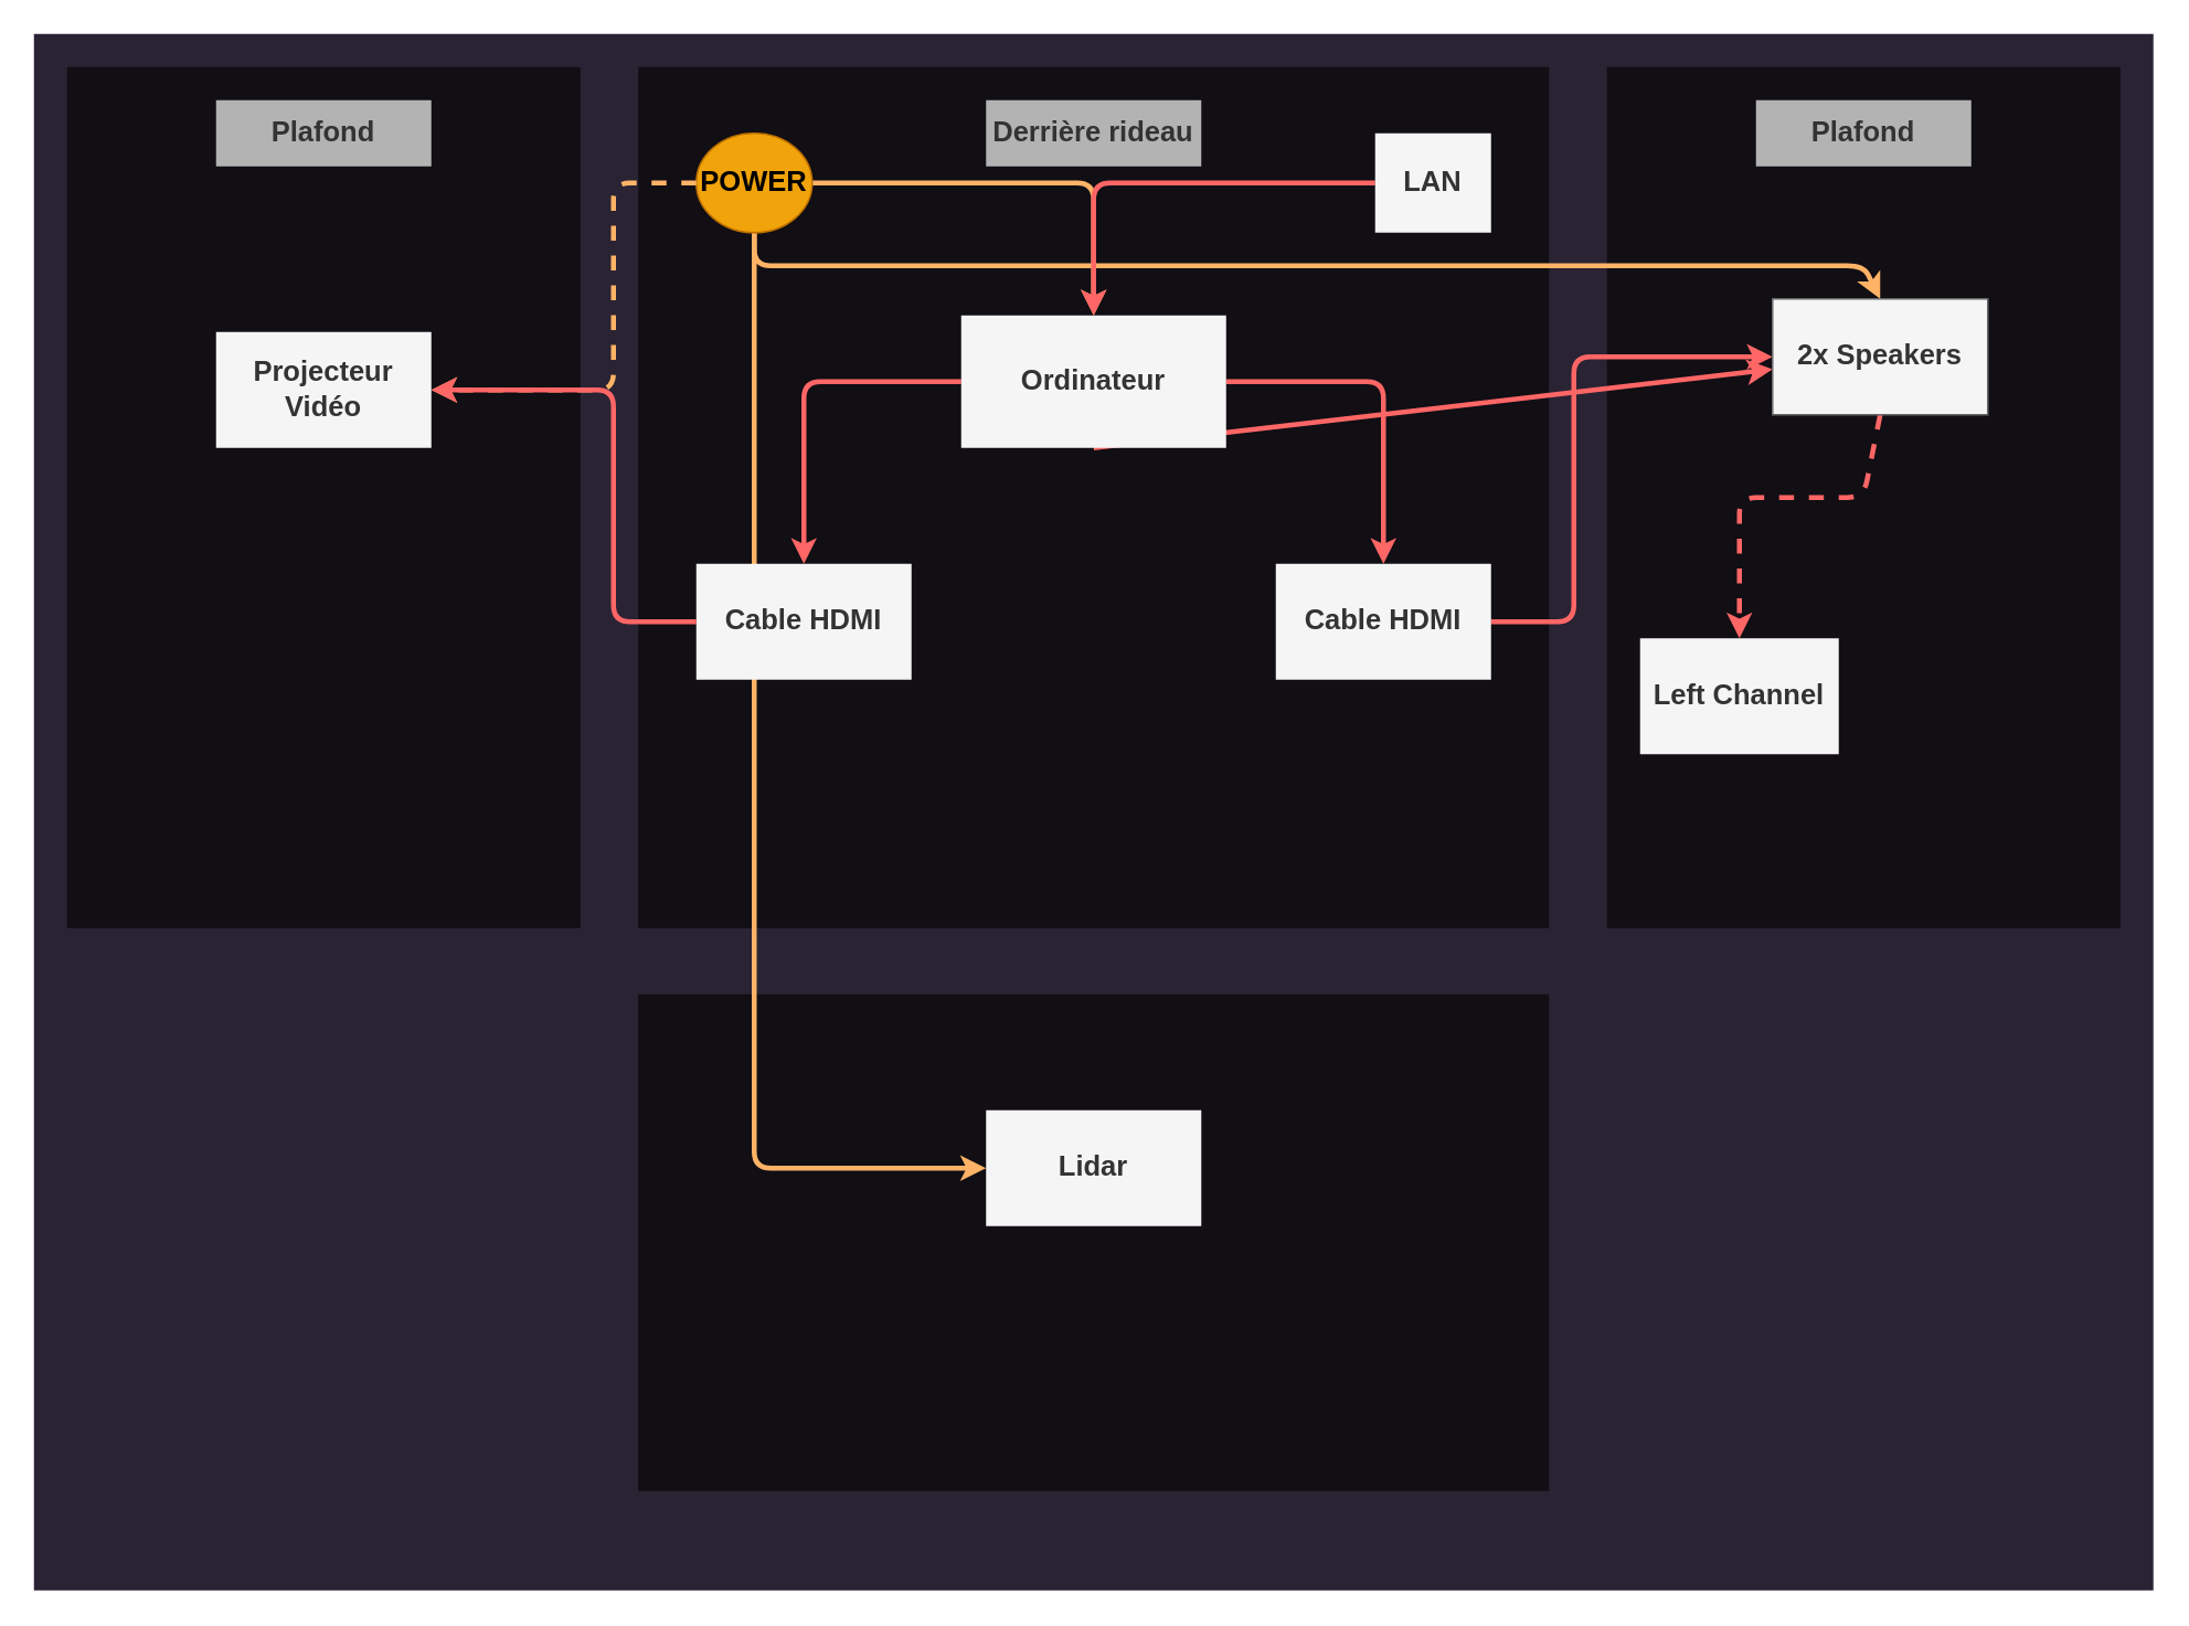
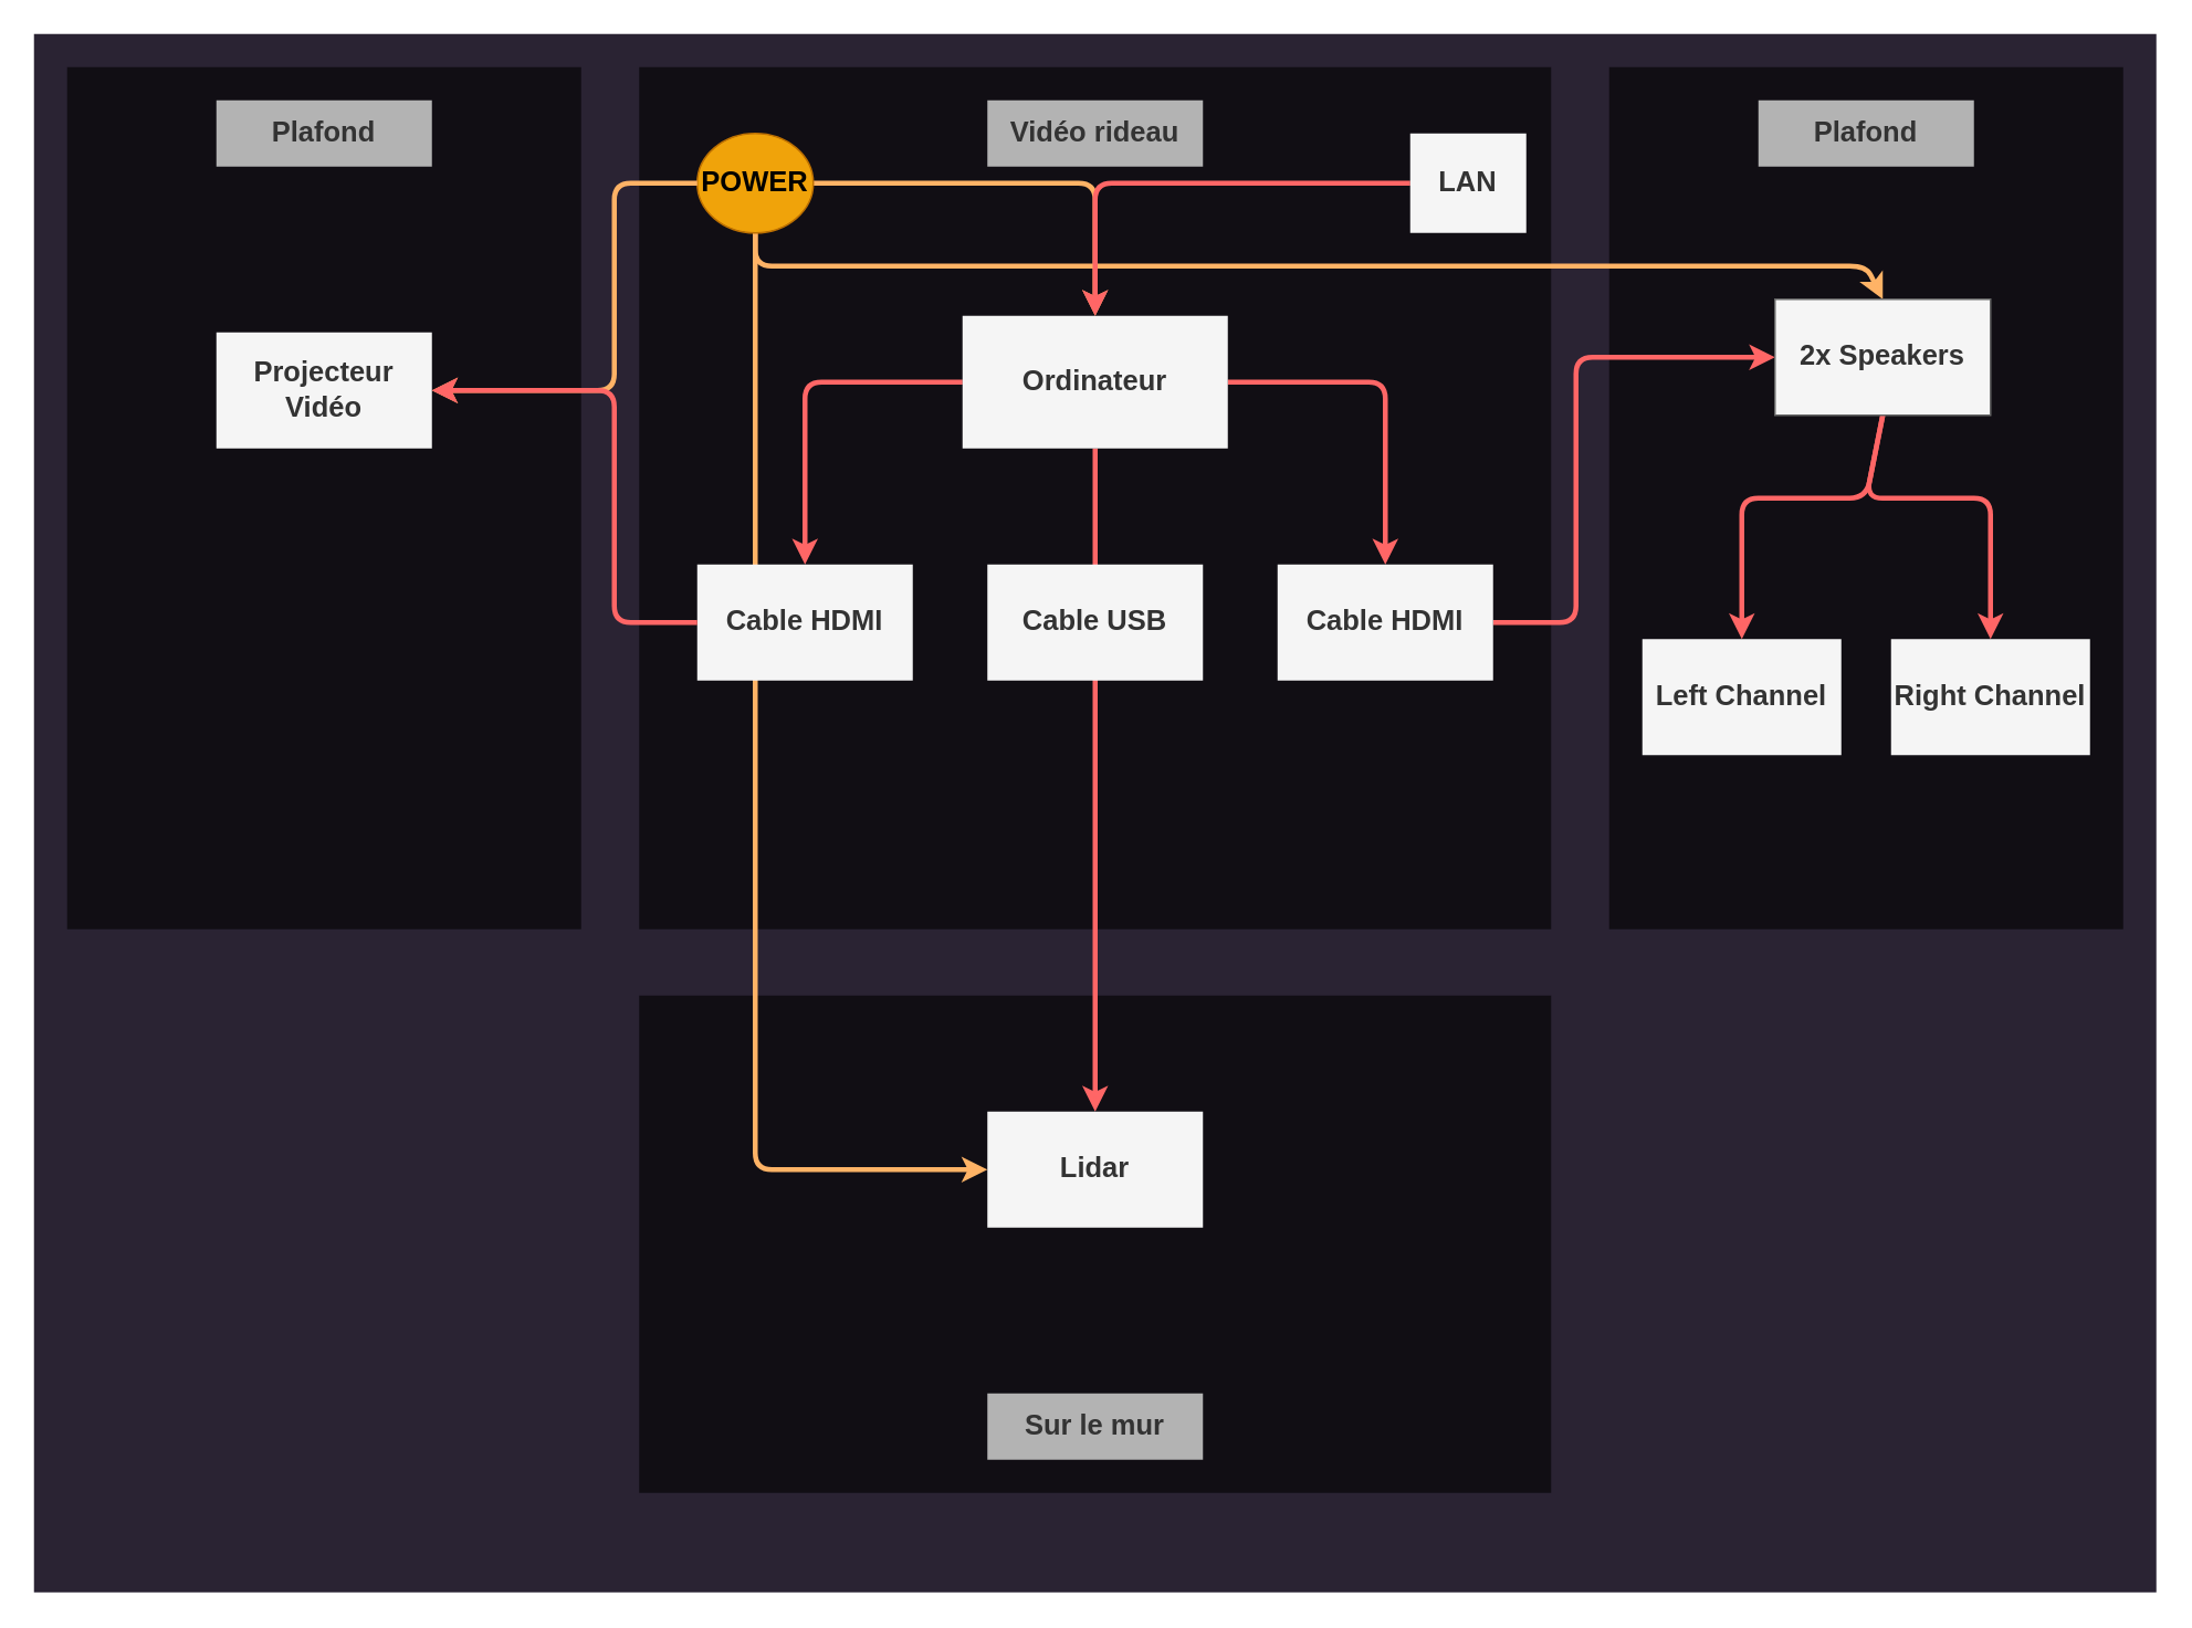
- <mxCell id="30" value="&lt;div&gt;&lt;span style=&quot;font-size: 17px;&quot;&gt;&lt;b&gt;Derrière rideau&lt;/b&gt;&lt;/span&gt;&lt;/div&gt;" style="whiteSpace=wrap;html=1;fillColor=#B3B3B3;fontColor=#333333;strokeColor=none;" parent="1" vertex="1"><mxGeometry x="595" y="60" width="130" height="40" as="geometry" /></mxCell>
+ <mxCell id="30" value="&lt;div&gt;&lt;span style=&quot;font-size: 17px;&quot;&gt;&lt;b&gt;Vidéo rideau&lt;/b&gt;&lt;/span&gt;&lt;/div&gt;" style="whiteSpace=wrap;html=1;fillColor=#B3B3B3;fontColor=#333333;strokeColor=none;" parent="1" vertex="1"><mxGeometry x="595" y="60" width="130" height="40" as="geometry" /></mxCell>
- <mxCell id="32" style="edgeStyle=none;html=1;exitX=0;exitY=0.5;exitDx=0;exitDy=0;entryX=1;entryY=0.5;entryDx=0;entryDy=0;strokeColor=#FFB366;strokeWidth=3;fillColor=#f0a30a;dashed=1;" edge="1" parent="1" source="13" target="27"><mxGeometry relative="1" as="geometry"><Array as="points"><mxPoint x="370" y="110" /><mxPoint x="370" y="235" /></Array></mxGeometry></mxCell>
+ <mxCell id="32" style="edgeStyle=none;html=1;exitX=0;exitY=0.5;exitDx=0;exitDy=0;entryX=1;entryY=0.5;entryDx=0;entryDy=0;strokeColor=#FFB366;strokeWidth=3;fillColor=#f0a30a;" edge="1" parent="1" source="13" target="27"><mxGeometry relative="1" as="geometry"><Array as="points"><mxPoint x="370" y="110" /><mxPoint x="370" y="235" /></Array></mxGeometry></mxCell>
- <mxCell id="15" value="&lt;font style=&quot;font-size: 17px;&quot;&gt;&lt;b&gt;LAN&lt;/b&gt;&lt;/font&gt;" style="whiteSpace=wrap;html=1;fillColor=#f5f5f5;fontColor=#333333;strokeColor=none;" parent="1" vertex="1"><mxGeometry x="830" y="80" width="70" height="60" as="geometry" /></mxCell>
+ <mxCell id="15" value="&lt;font style=&quot;font-size: 17px;&quot;&gt;&lt;b&gt;LAN&lt;/b&gt;&lt;/font&gt;" style="whiteSpace=wrap;html=1;fillColor=#f5f5f5;fontColor=#333333;strokeColor=none;" parent="1" vertex="1"><mxGeometry x="850" y="80" width="70" height="60" as="geometry" /></mxCell>
- <mxCell id="6" style="edgeStyle=none;html=1;exitX=0.5;exitY=1;exitDx=0;exitDy=0;strokeWidth=3;strokeColor=#FF6666;" parent="1" source="9" target="22" edge="1"><mxGeometry relative="1" as="geometry" /></mxCell>
+ <mxCell id="6" style="edgeStyle=none;html=1;exitX=0.5;exitY=1;exitDx=0;exitDy=0;strokeWidth=3;strokeColor=#FF6666;" parent="1" source="9" target="25" edge="1"><mxGeometry relative="1" as="geometry" /></mxCell>
- <mxCell id="20" style="edgeStyle=none;html=1;exitX=0.5;exitY=1;exitDx=0;exitDy=0;entryX=0.5;entryY=0;entryDx=0;entryDy=0;strokeColor=#FF6666;strokeWidth=3;dashed=1;" parent="1" source="22" target="23" edge="1"><mxGeometry relative="1" as="geometry"><Array as="points"><mxPoint x="1125" y="300" /><mxPoint x="1050" y="300" /></Array></mxGeometry></mxCell>
+ <mxCell id="20" style="edgeStyle=none;html=1;exitX=0.5;exitY=1;exitDx=0;exitDy=0;entryX=0.5;entryY=0;entryDx=0;entryDy=0;strokeColor=#FF6666;strokeWidth=3;" parent="1" source="22" target="23" edge="1"><mxGeometry relative="1" as="geometry"><Array as="points"><mxPoint x="1125" y="300" /><mxPoint x="1050" y="300" /></Array></mxGeometry></mxCell>
+ <mxCell id="21" style="edgeStyle=none;html=1;exitX=0.5;exitY=1;exitDx=0;exitDy=0;entryX=0.5;entryY=0;entryDx=0;entryDy=0;strokeColor=#FF6666;strokeWidth=3;" parent="1" source="22" target="24" edge="1"><mxGeometry relative="1" as="geometry"><Array as="points"><mxPoint x="1125" y="300" /><mxPoint x="1200" y="300" /></Array></mxGeometry></mxCell>
+ <mxCell id="19" value="&lt;font style=&quot;font-size: 17px;&quot;&gt;&lt;b&gt;Cable USB&lt;/b&gt;&lt;/font&gt;" style="whiteSpace=wrap;html=1;fillColor=#f5f5f5;fontColor=#333333;strokeColor=none;" parent="1" vertex="1"><mxGeometry x="595" y="340" width="130" height="70" as="geometry" /></mxCell>
+ <mxCell id="24" value="&lt;div&gt;&lt;font style=&quot;font-size: 17px;&quot;&gt;&lt;b&gt;Right Channel&lt;/b&gt;&lt;/font&gt;&lt;/div&gt;" style="whiteSpace=wrap;html=1;fillColor=#f5f5f5;fontColor=#333333;strokeColor=none;" parent="1" vertex="1"><mxGeometry x="1140" y="385" width="120" height="70" as="geometry" /></mxCell>
+ <mxCell id="31" value="&lt;span style=&quot;font-size: 17px;&quot;&gt;&lt;b&gt;Sur le mur&lt;/b&gt;&lt;/span&gt;" style="whiteSpace=wrap;html=1;fillColor=#B3B3B3;fontColor=#333333;strokeColor=none;" parent="1" vertex="1"><mxGeometry x="595" y="840" width="130" height="40" as="geometry" /></mxCell>
